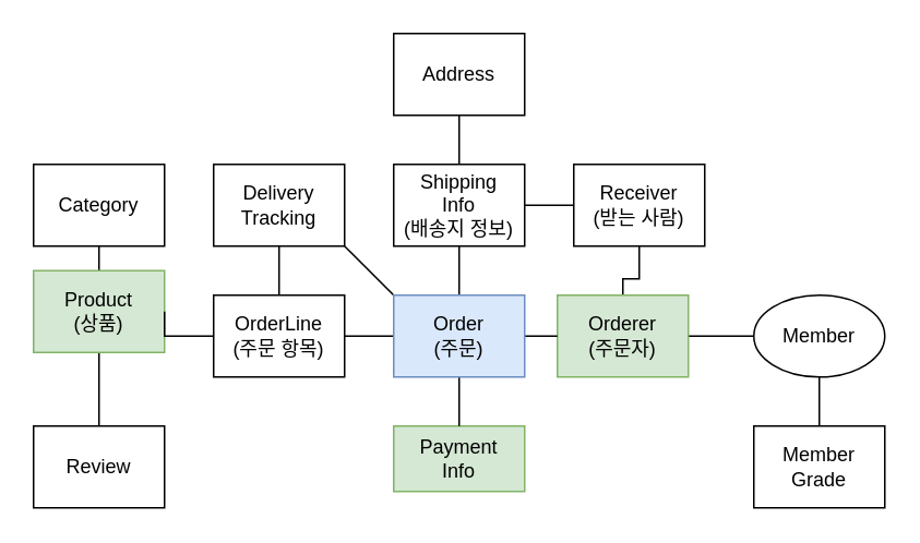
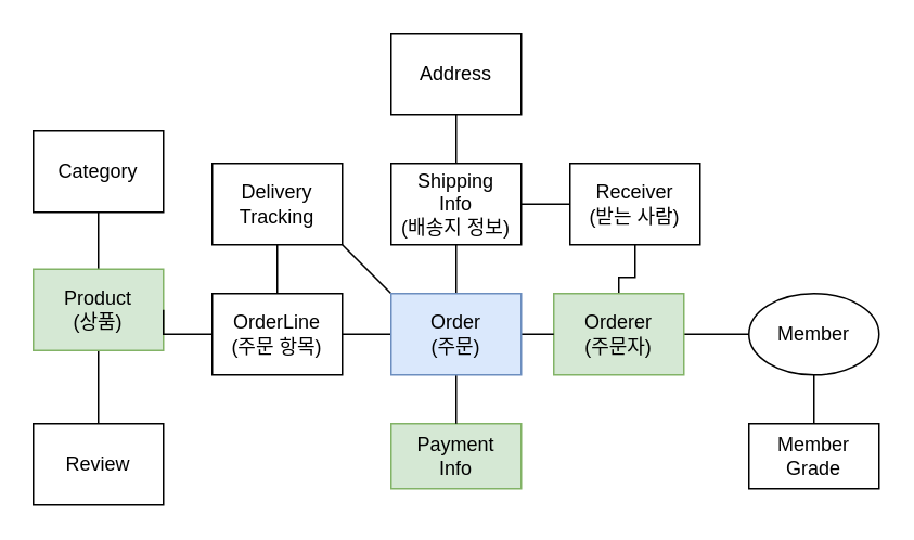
- <mxCell id="21" value="Category" style="rounded=0;whiteSpace=wrap;html=1;" vertex="1" parent="1"><mxGeometry x="20" y="100" width="80" height="50" as="geometry" /></mxCell>
+ <mxCell id="21" value="Category" style="rounded=0;whiteSpace=wrap;html=1;" vertex="1" parent="1"><mxGeometry x="20" y="80" width="80" height="50" as="geometry" /></mxCell>
- <mxCell id="6" value="Member&lt;div&gt;Grade&lt;/div&gt;" style="rounded=0;whiteSpace=wrap;html=1;" vertex="1" parent="1"><mxGeometry x="460" y="260" width="80" height="50" as="geometry" /></mxCell>
+ <mxCell id="6" value="Member&lt;div&gt;Grade&lt;/div&gt;" style="rounded=0;whiteSpace=wrap;html=1;" vertex="1" parent="1"><mxGeometry x="460" y="260" width="80" height="40" as="geometry" /></mxCell>
